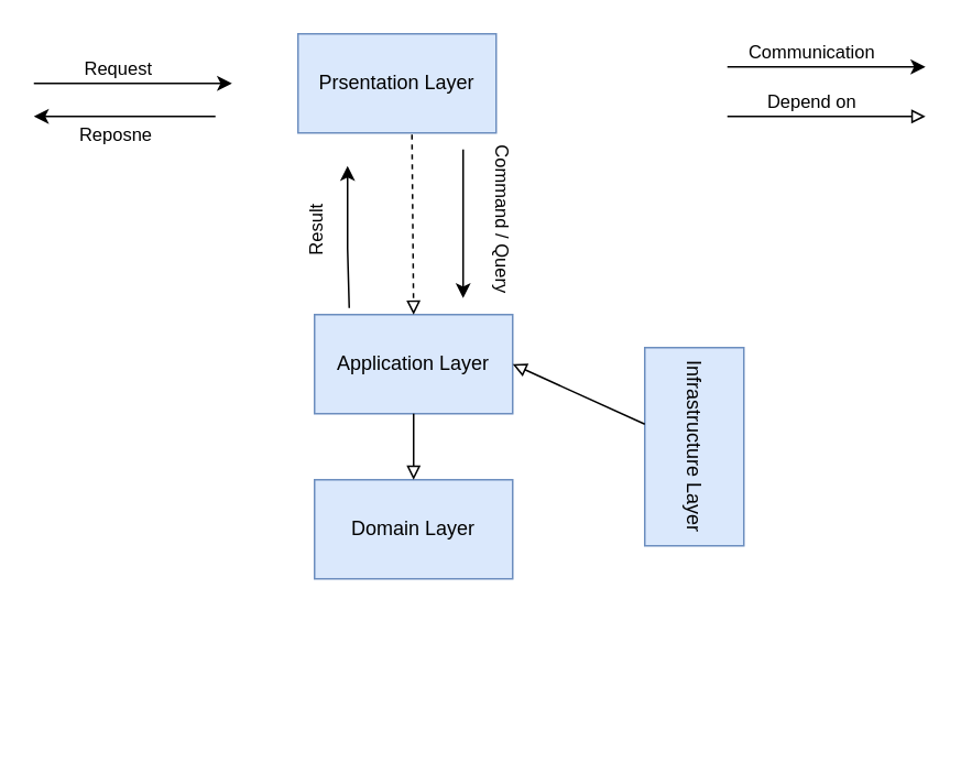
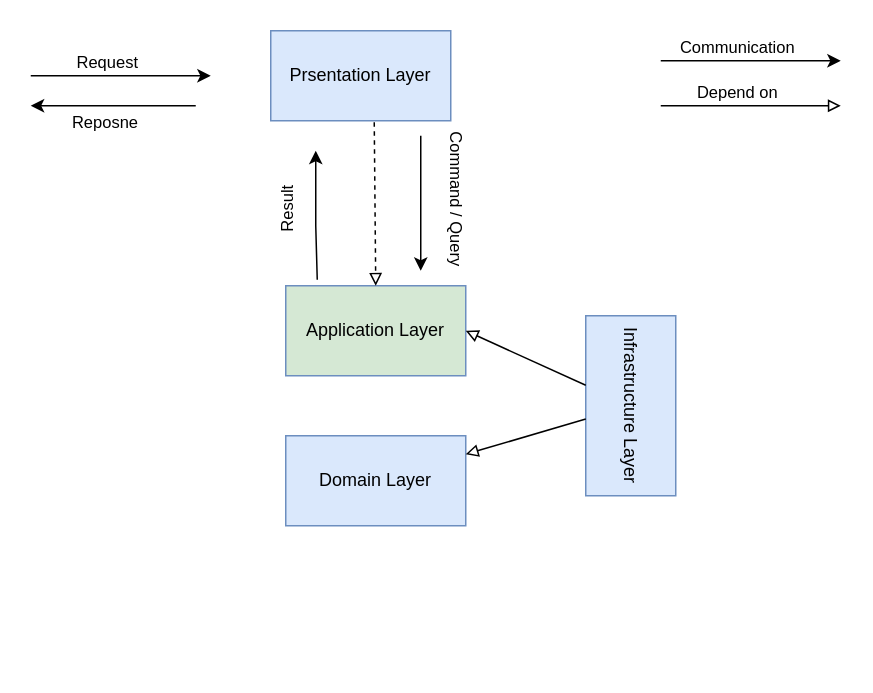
- <mxCell id="11" value="Application Layer" style="rounded=0;whiteSpace=wrap;html=1;fillColor=#dae8fc;strokeColor=#6c8ebf;fillStyle=solid;" vertex="1" parent="10"><mxGeometry width="120" height="60" as="geometry" /></mxCell>
+ <mxCell id="11" value="Application Layer" style="rounded=0;whiteSpace=wrap;html=1;fillColor=#d5e8d4;strokeColor=#6c8ebf;fillStyle=solid;" vertex="1" parent="10"><mxGeometry width="120" height="60" as="geometry" /></mxCell>
- <mxCell id="13" value="" style="endArrow=block;html=1;rounded=0;endFill=0;" edge="1" parent="10" source="11" target="12"><mxGeometry width="50" height="50" relative="1" as="geometry"><mxPoint x="40" y="70" as="sourcePoint" /><mxPoint x="90" y="20" as="targetPoint" /></mxGeometry></mxCell>
+ <mxCell id="16" value="" style="endArrow=block;html=1;rounded=0;endFill=0;" edge="1" parent="1" source="2" target="12"><mxGeometry width="50" height="50" relative="1" as="geometry"><mxPoint x="50" y="80" as="sourcePoint" /><mxPoint x="170" y="80" as="targetPoint" /></mxGeometry></mxCell>
